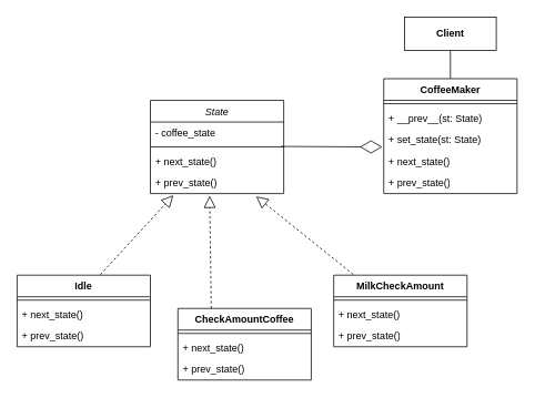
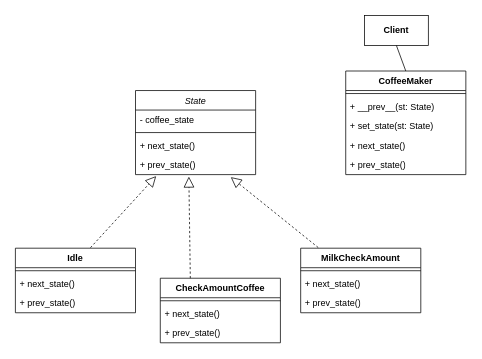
- <mxCell id="29" value="&lt;b&gt;Client&lt;/b&gt;" style="html=1;whiteSpace=wrap;" vertex="1" parent="1"><mxGeometry x="485" y="20" width="110" height="40" as="geometry" /></mxCell>
+ <mxCell id="29" value="&lt;b&gt;Client&lt;/b&gt;" style="html=1;whiteSpace=wrap;" vertex="1" parent="1"><mxGeometry x="485" y="20" width="85" height="40" as="geometry" /></mxCell>
- <mxCell id="28" value="" style="endArrow=diamondThin;endFill=0;endSize=24;html=1;rounded=0;exitX=0.978;exitY=1.129;exitDx=0;exitDy=0;exitPerimeter=0;entryX=-0.011;entryY=0.847;entryDx=0;entryDy=0;entryPerimeter=0;" edge="1" parent="1" source="3" target="10"><mxGeometry width="160" relative="1" as="geometry"><mxPoint x="350" y="175.66" as="sourcePoint" /><mxPoint x="510" y="175.66" as="targetPoint" /></mxGeometry></mxCell>
